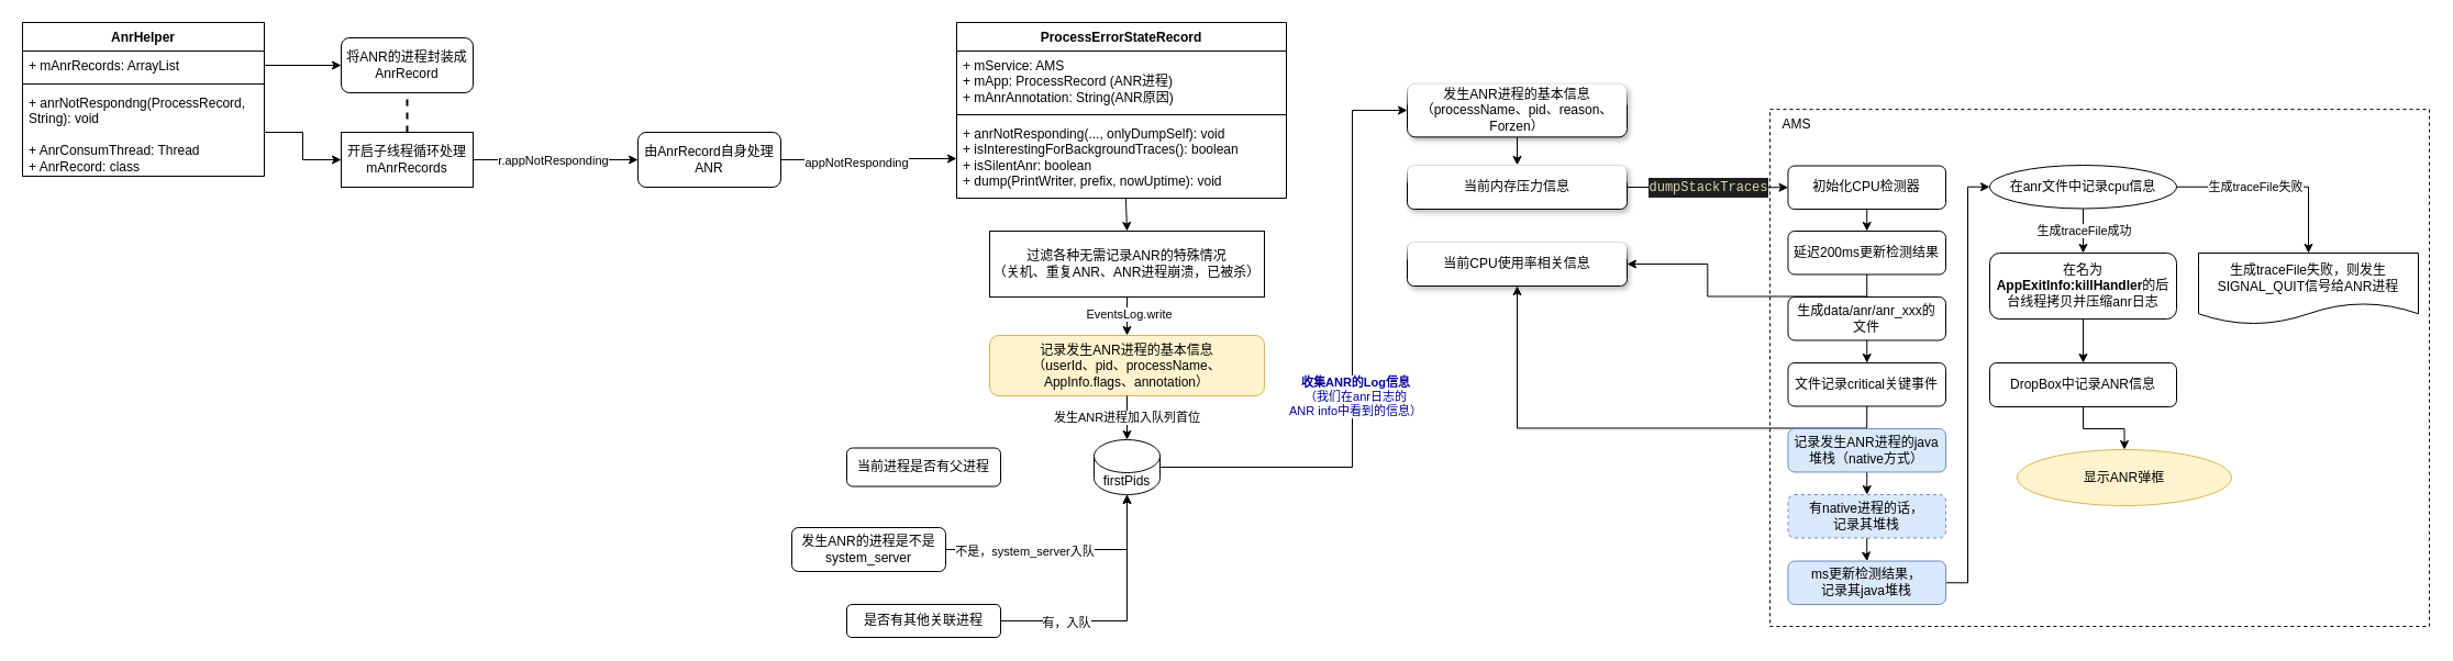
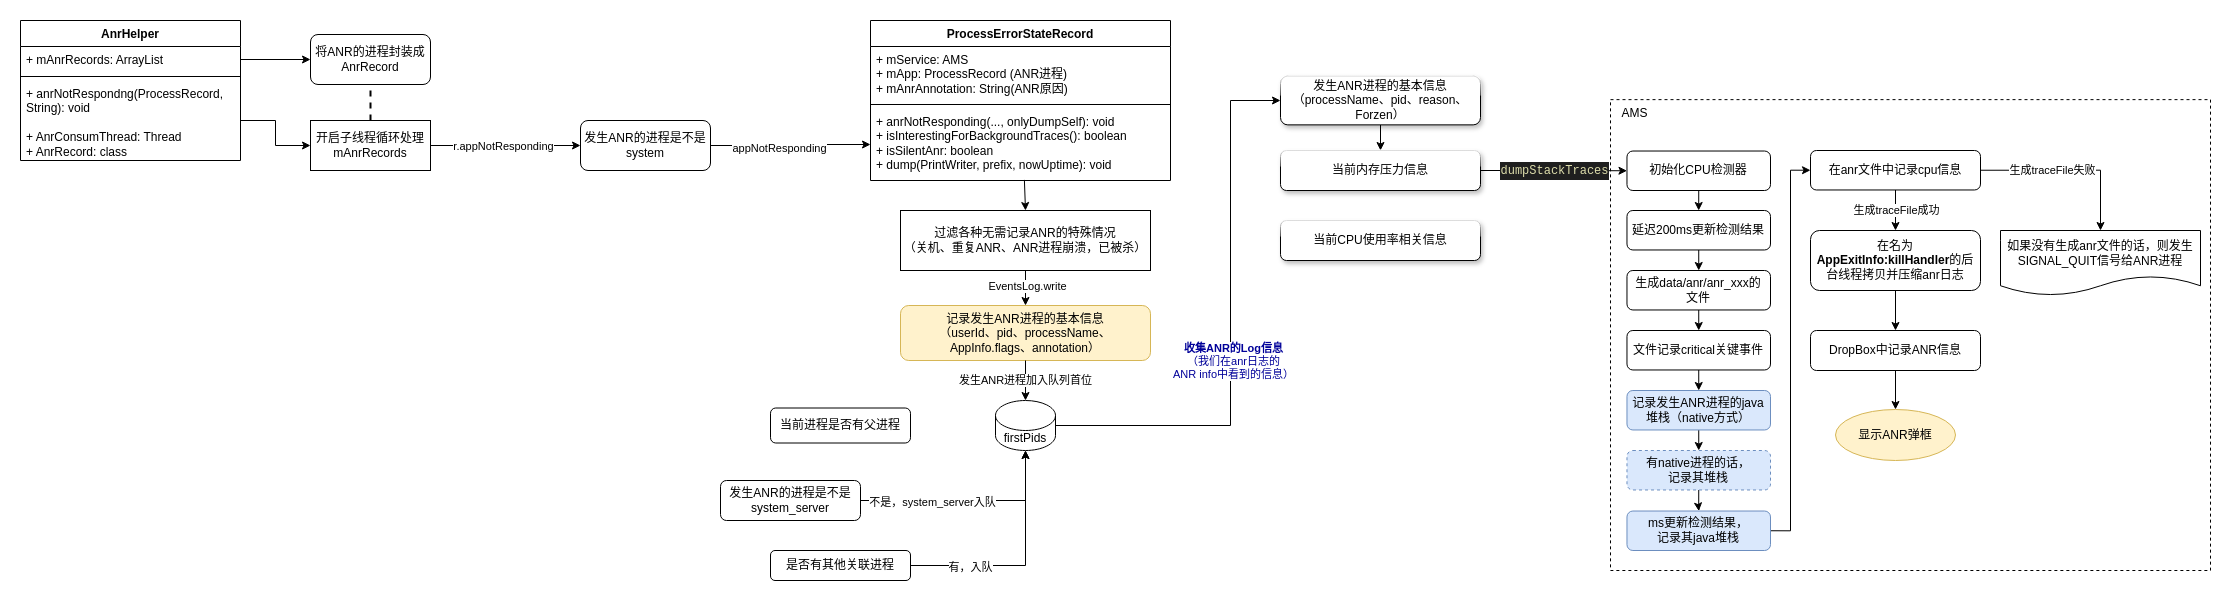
- <mxCell id="16" value="由AnrRecord自身处理ANR" style="rounded=1;whiteSpace=wrap;html=1;" vertex="1" parent="1"><mxGeometry x="580" y="120" width="130" height="50" as="geometry" /></mxCell>
+ <mxCell id="16" value="发生ANR的进程是不是system" style="rounded=1;whiteSpace=wrap;html=1;" vertex="1" parent="1"><mxGeometry x="580" y="120" width="130" height="50" as="geometry" /></mxCell>
- <mxCell id="63" value="在anr文件中记录cpu信息" style="ellipse;whiteSpace=wrap;html=1;" vertex="1" parent="1"><mxGeometry x="1810" y="150" width="170" height="39.48" as="geometry" /></mxCell>
+ <mxCell id="63" value="在anr文件中记录cpu信息" style="rounded=1;whiteSpace=wrap;html=1;" vertex="1" parent="1"><mxGeometry x="1810" y="150" width="170" height="39.48" as="geometry" /></mxCell>
- <mxCell id="64" value="生成traceFile失败，则发生SIGNAL_QUIT信号给ANR进程" style="shape=document;whiteSpace=wrap;html=1;boundedLbl=1;" vertex="1" parent="1"><mxGeometry x="2000" y="230" width="200" height="65" as="geometry" /></mxCell>
+ <mxCell id="64" value="如果没有生成anr文件的话，则发生SIGNAL_QUIT信号给ANR进程" style="shape=document;whiteSpace=wrap;html=1;boundedLbl=1;" vertex="1" parent="1"><mxGeometry x="2000" y="230" width="200" height="65" as="geometry" /></mxCell>
- <mxCell id="47" style="edgeStyle=orthogonalEdgeStyle;rounded=0;orthogonalLoop=1;jettySize=auto;html=1;exitX=0.5;exitY=1;exitDx=0;exitDy=0;" edge="1" parent="1" source="48" target="43"><mxGeometry relative="1" as="geometry" /></mxCell>
+ <mxCell id="47" style="edgeStyle=orthogonalEdgeStyle;rounded=0;orthogonalLoop=1;jettySize=auto;html=1;exitX=0.5;exitY=1;exitDx=0;exitDy=0;entryX=0.5;entryY=0;entryDx=0;entryDy=0;" edge="1" parent="1" source="48" target="50"><mxGeometry relative="1" as="geometry" /></mxCell>
- <mxCell id="51" style="edgeStyle=orthogonalEdgeStyle;rounded=0;orthogonalLoop=1;jettySize=auto;html=1;exitX=0.5;exitY=1;exitDx=0;exitDy=0;" edge="1" parent="1" source="52" target="43"><mxGeometry relative="1" as="geometry" /></mxCell>
+ <mxCell id="51" style="edgeStyle=orthogonalEdgeStyle;rounded=0;orthogonalLoop=1;jettySize=auto;html=1;exitX=0.5;exitY=1;exitDx=0;exitDy=0;entryX=0.5;entryY=0;entryDx=0;entryDy=0;" edge="1" parent="1" source="52" target="54"><mxGeometry relative="1" as="geometry" /></mxCell>
- <mxCell id="69" value="显示ANR弹框" style="ellipse;whiteSpace=wrap;html=1;fillColor=#fff2cc;strokeColor=#d6b656;" vertex="1" parent="1"><mxGeometry x="1835" y="409" width="195" height="51" as="geometry" /></mxCell>
+ <mxCell id="69" value="显示ANR弹框" style="ellipse;whiteSpace=wrap;html=1;fillColor=#fff2cc;strokeColor=#d6b656;" vertex="1" parent="1"><mxGeometry x="1835" y="409" width="120" height="51" as="geometry" /></mxCell>
